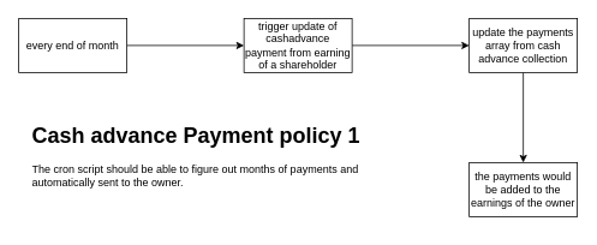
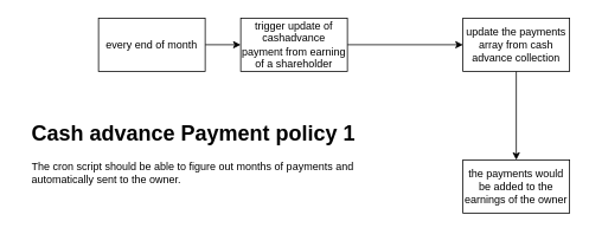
- <mxCell id="3" value="every end of month" style="rounded=0;whiteSpace=wrap;html=1;" vertex="1" parent="1"><mxGeometry x="20" y="20" width="120" height="60" as="geometry" /></mxCell>
+ <mxCell id="3" value="every end of month" style="rounded=0;whiteSpace=wrap;html=1;" vertex="1" parent="1"><mxGeometry x="110" y="20" width="120" height="60" as="geometry" /></mxCell>
